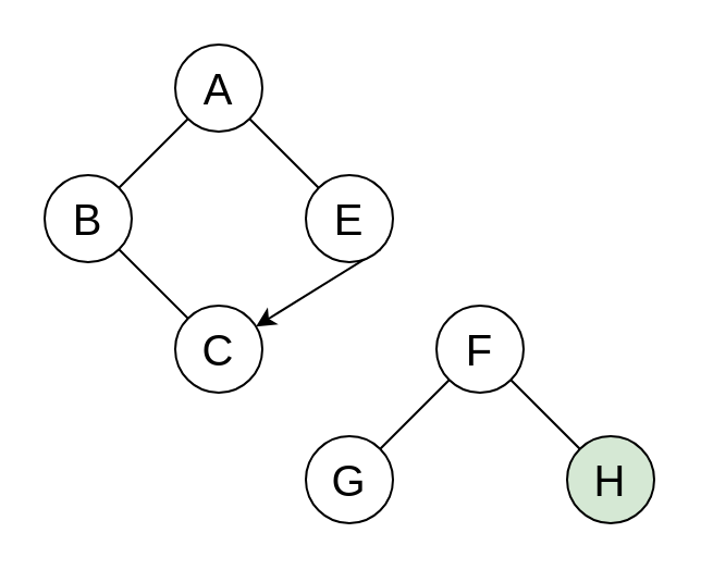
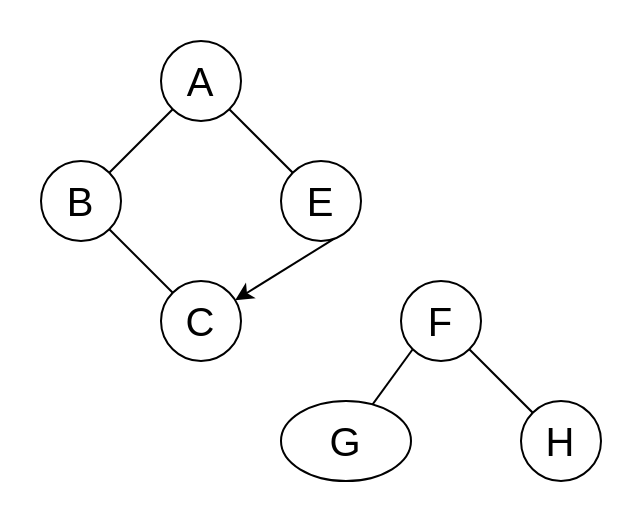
- <mxCell id="14" value="G" style="ellipse;whiteSpace=wrap;html=1;aspect=fixed;fontSize=20;" vertex="1" parent="1"><mxGeometry x="140" y="200" width="40" height="40" as="geometry" /></mxCell>
+ <mxCell id="14" value="G" style="ellipse;whiteSpace=wrap;html=1;aspect=fixed;fontSize=20;" vertex="1" parent="1"><mxGeometry x="140" y="200" width="65" height="40" as="geometry" /></mxCell>
- <mxCell id="13" value="H" style="ellipse;whiteSpace=wrap;html=1;aspect=fixed;fontSize=20;fillColor=#d5e8d4;" vertex="1" parent="1"><mxGeometry x="260" y="200" width="40" height="40" as="geometry" /></mxCell>
+ <mxCell id="13" value="H" style="ellipse;whiteSpace=wrap;html=1;aspect=fixed;fontSize=20;" vertex="1" parent="1"><mxGeometry x="260" y="200" width="40" height="40" as="geometry" /></mxCell>
